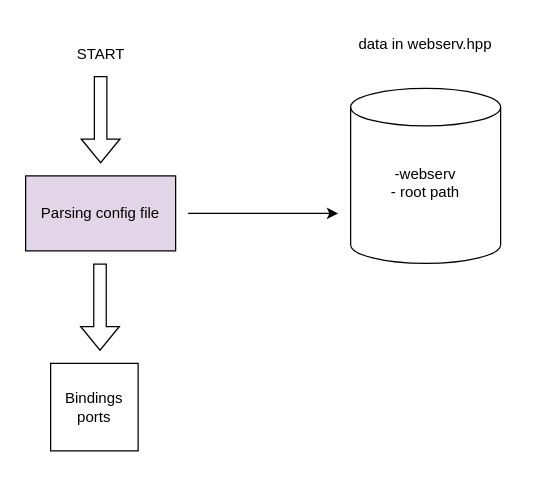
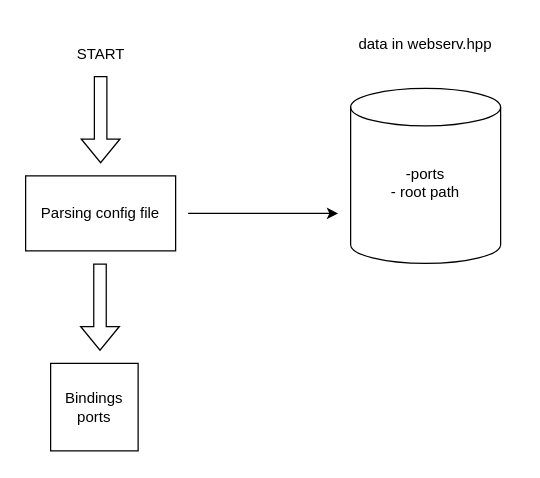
- <mxCell id="6" value="&lt;div&gt;-webserv&lt;/div&gt;&lt;div&gt;- root path&lt;/div&gt;&lt;div&gt;&lt;br&gt;&lt;/div&gt;" style="shape=cylinder3;whiteSpace=wrap;html=1;boundedLbl=1;backgroundOutline=1;size=15;" parent="1" vertex="1"><mxGeometry x="280" y="70" width="120" height="140" as="geometry" /></mxCell>
+ <mxCell id="6" value="&lt;div&gt;-ports&lt;/div&gt;&lt;div&gt;- root path&lt;/div&gt;&lt;div&gt;&lt;br&gt;&lt;/div&gt;" style="shape=cylinder3;whiteSpace=wrap;html=1;boundedLbl=1;backgroundOutline=1;size=15;" parent="1" vertex="1"><mxGeometry x="280" y="70" width="120" height="140" as="geometry" /></mxCell>
- <mxCell id="4" value="Parsing config file" style="rounded=0;whiteSpace=wrap;html=1;fillColor=#e1d5e7;" parent="1" vertex="1"><mxGeometry x="20" y="140" width="120" height="60" as="geometry" /></mxCell>
+ <mxCell id="4" value="Parsing config file" style="rounded=0;whiteSpace=wrap;html=1;" parent="1" vertex="1"><mxGeometry x="20" y="140" width="120" height="60" as="geometry" /></mxCell>
